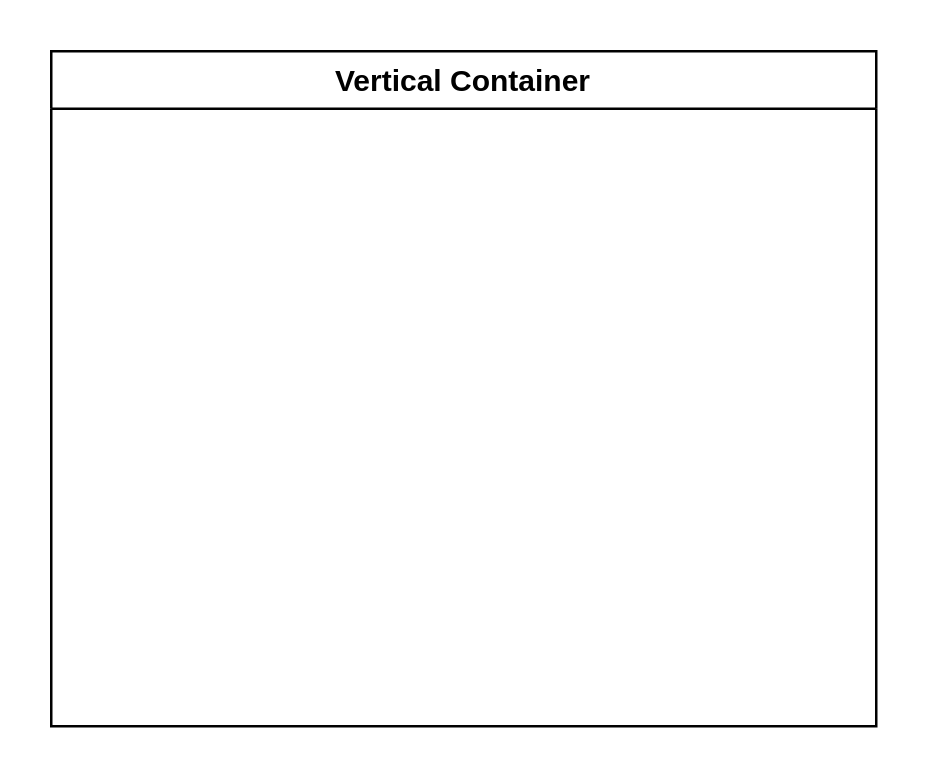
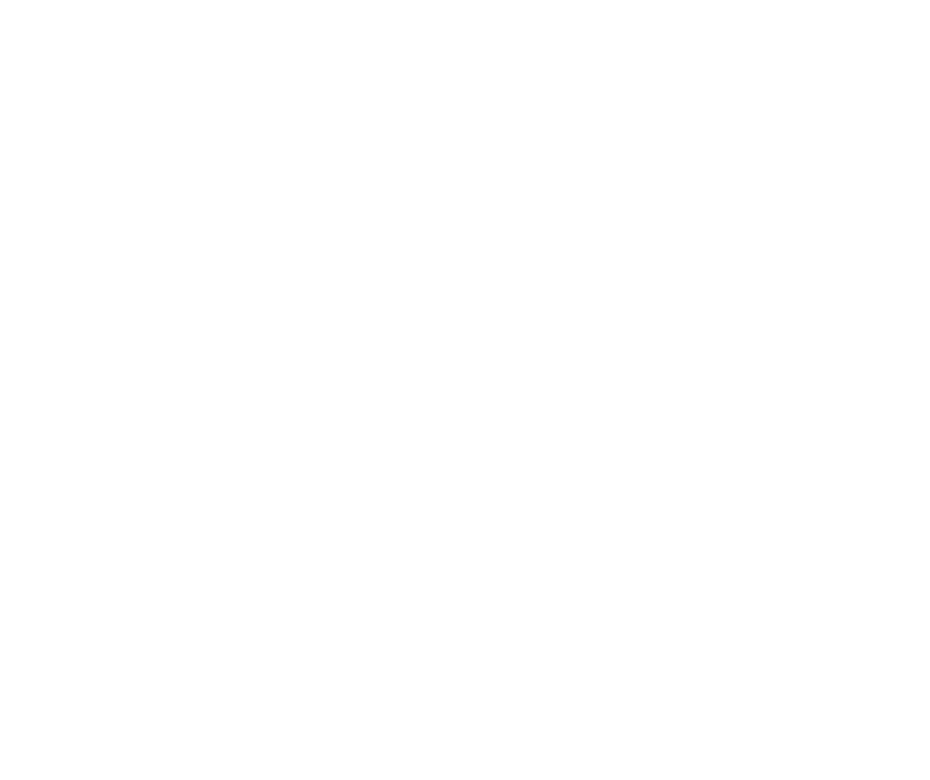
- <mxCell id="2" value="Vertical Container" style="swimlane;" vertex="1" parent="1"><mxGeometry y="20" width="330" height="270" as="geometry" x="20" /></mxCell>
